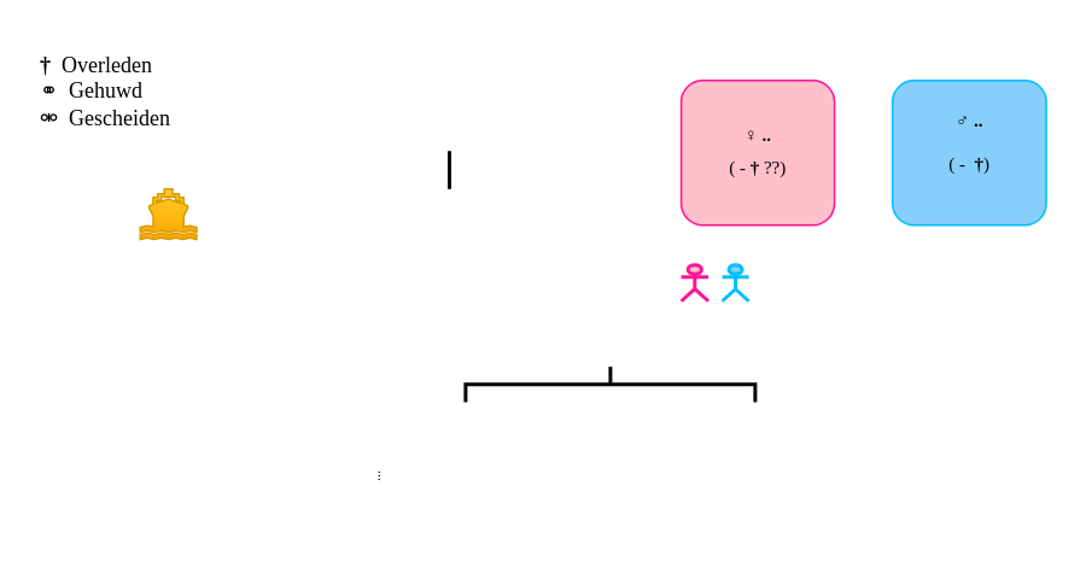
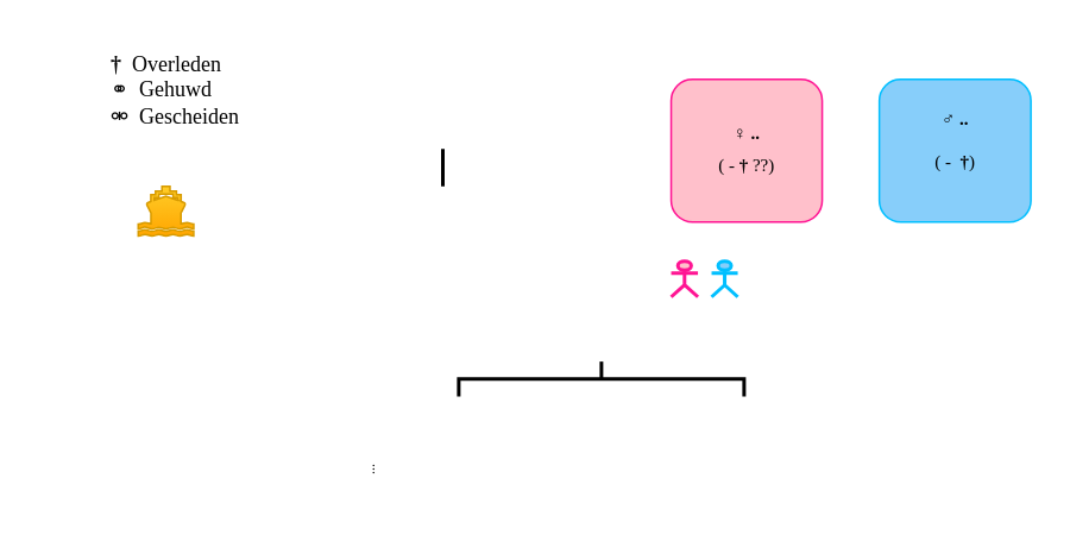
- <mxCell id="2" value="&lt;div style=&quot;font-size: 12px;&quot; align=&quot;left&quot;&gt;&lt;font style=&quot;font-size: 12px;&quot; face=&quot;Verdana&quot;&gt;&lt;b&gt;†&lt;span style=&quot;&quot;&gt; &lt;/span&gt;&lt;/b&gt;&lt;/font&gt;&lt;font style=&quot;font-size: 12px;&quot;&gt;&lt;span style=&quot;&quot;&gt; &lt;/span&gt;&lt;span style=&quot;white-space: pre;&quot;&gt; &lt;/span&gt;Overleden&lt;/font&gt;&lt;/div&gt;&lt;div style=&quot;font-size: 12px;&quot; align=&quot;left&quot;&gt;&lt;font style=&quot;font-size: 12px;&quot;&gt;&lt;span lang=&quot;EN-US&quot;&gt;⚭&lt;span style=&quot;&quot;&gt; &lt;/span&gt;&lt;/span&gt;&lt;span style=&quot;white-space: pre;&quot;&gt; &lt;/span&gt;Gehuwd&lt;/font&gt;&lt;/div&gt;&lt;div style=&quot;font-size: 12px;&quot; align=&quot;left&quot;&gt;&lt;font style=&quot;font-size: 12px;&quot;&gt;&lt;font style=&quot;font-size: 12px;&quot;&gt;&lt;span lang=&quot;EN-US&quot;&gt;&lt;span lang=&quot;EN-US&quot;&gt;⚮ &lt;/span&gt;&lt;/span&gt;&lt;/font&gt;&lt;span style=&quot;white-space: pre;&quot;&gt; &lt;/span&gt;Gescheiden&lt;br&gt;&lt;/font&gt;&lt;/div&gt;" style="text;html=1;strokeColor=none;fillColor=none;align=left;verticalAlign=middle;whiteSpace=wrap;rounded=0;fillStyle=auto;fontFamily=Verdana;fontSize=8;fontColor=#000000;" vertex="1" parent="1"><mxGeometry x="20.01" y="20" width="110.64" height="60" as="geometry" /></mxCell>
+ <mxCell id="2" value="&lt;div style=&quot;font-size: 12px;&quot; align=&quot;left&quot;&gt;&lt;font style=&quot;font-size: 12px;&quot; face=&quot;Verdana&quot;&gt;&lt;b&gt;†&lt;span style=&quot;&quot;&gt; &lt;/span&gt;&lt;/b&gt;&lt;/font&gt;&lt;font style=&quot;font-size: 12px;&quot;&gt;&lt;span style=&quot;&quot;&gt; &lt;/span&gt;&lt;span style=&quot;white-space: pre;&quot;&gt; &lt;/span&gt;Overleden&lt;/font&gt;&lt;/div&gt;&lt;div style=&quot;font-size: 12px;&quot; align=&quot;left&quot;&gt;&lt;font style=&quot;font-size: 12px;&quot;&gt;&lt;span lang=&quot;EN-US&quot;&gt;⚭&lt;span style=&quot;&quot;&gt; &lt;/span&gt;&lt;/span&gt;&lt;span style=&quot;white-space: pre;&quot;&gt; &lt;/span&gt;Gehuwd&lt;/font&gt;&lt;/div&gt;&lt;div style=&quot;font-size: 12px;&quot; align=&quot;left&quot;&gt;&lt;font style=&quot;font-size: 12px;&quot;&gt;&lt;font style=&quot;font-size: 12px;&quot;&gt;&lt;span lang=&quot;EN-US&quot;&gt;&lt;span lang=&quot;EN-US&quot;&gt;⚮ &lt;/span&gt;&lt;/span&gt;&lt;/font&gt;&lt;span style=&quot;white-space: pre;&quot;&gt; &lt;/span&gt;Gescheiden&lt;br&gt;&lt;/font&gt;&lt;/div&gt;" style="text;html=1;strokeColor=none;fillColor=none;align=left;verticalAlign=middle;whiteSpace=wrap;rounded=0;fillStyle=auto;fontFamily=Verdana;fontSize=8;fontColor=#000000;" vertex="1" parent="1"><mxGeometry x="60.01" y="20" width="110.64" height="60" as="geometry" /></mxCell>
